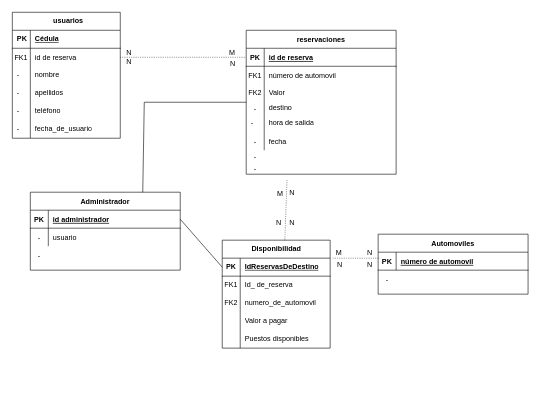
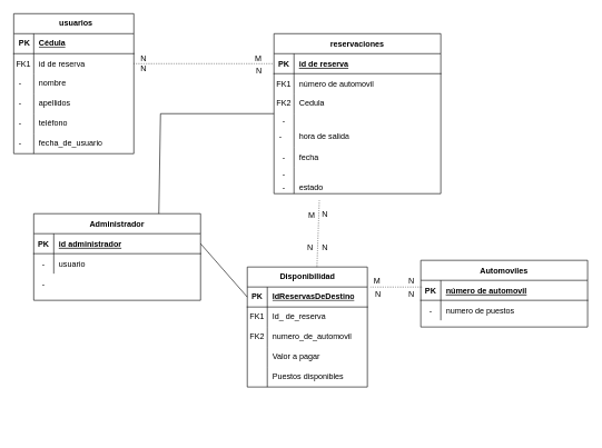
- <mxCell id="13" value="Valor" style="shape=partialRectangle;connectable=1;fillColor=none;top=0;left=0;bottom=0;right=0;align=left;spacingLeft=6;overflow=hidden;whiteSpace=wrap;html=1;movable=1;resizable=1;rotatable=1;deletable=1;editable=1;locked=0;" parent="11" vertex="1"><mxGeometry x="30" width="220" height="30" as="geometry"><mxRectangle width="220" height="30" as="alternateBounds" /></mxGeometry></mxCell>
+ <mxCell id="13" value="Cedula" style="shape=partialRectangle;connectable=1;fillColor=none;top=0;left=0;bottom=0;right=0;align=left;spacingLeft=6;overflow=hidden;whiteSpace=wrap;html=1;movable=1;resizable=1;rotatable=1;deletable=1;editable=1;locked=0;" parent="11" vertex="1"><mxGeometry x="30" width="220" height="30" as="geometry"><mxRectangle width="220" height="30" as="alternateBounds" /></mxGeometry></mxCell>
- <mxCell id="16" value="destino&#10;" style="shape=partialRectangle;overflow=hidden;connectable=1;fillColor=none;top=0;left=0;bottom=0;right=0;align=left;spacingLeft=6;movable=1;resizable=1;rotatable=1;deletable=1;editable=1;locked=0;" parent="14" vertex="1"><mxGeometry x="30" width="220" height="20" as="geometry"><mxRectangle width="220" height="20" as="alternateBounds" /></mxGeometry></mxCell>
+ <mxCell id="27" value="estado" style="shape=partialRectangle;overflow=hidden;connectable=1;fillColor=none;top=0;left=0;bottom=0;right=0;align=left;spacingLeft=6;movable=1;resizable=1;rotatable=1;deletable=1;editable=1;locked=0;" parent="25" vertex="1"><mxGeometry x="30" width="220" height="20" as="geometry"><mxRectangle width="220" height="20" as="alternateBounds" /></mxGeometry></mxCell>
+ <mxCell id="62" value="numero de puestos" style="shape=partialRectangle;overflow=hidden;connectable=1;fillColor=none;top=0;left=0;bottom=0;right=0;align=left;spacingLeft=6;movable=1;resizable=1;rotatable=1;deletable=1;editable=1;locked=0;" parent="60" vertex="1"><mxGeometry x="30" width="220" height="30" as="geometry"><mxRectangle width="220" height="30" as="alternateBounds" /></mxGeometry></mxCell>
